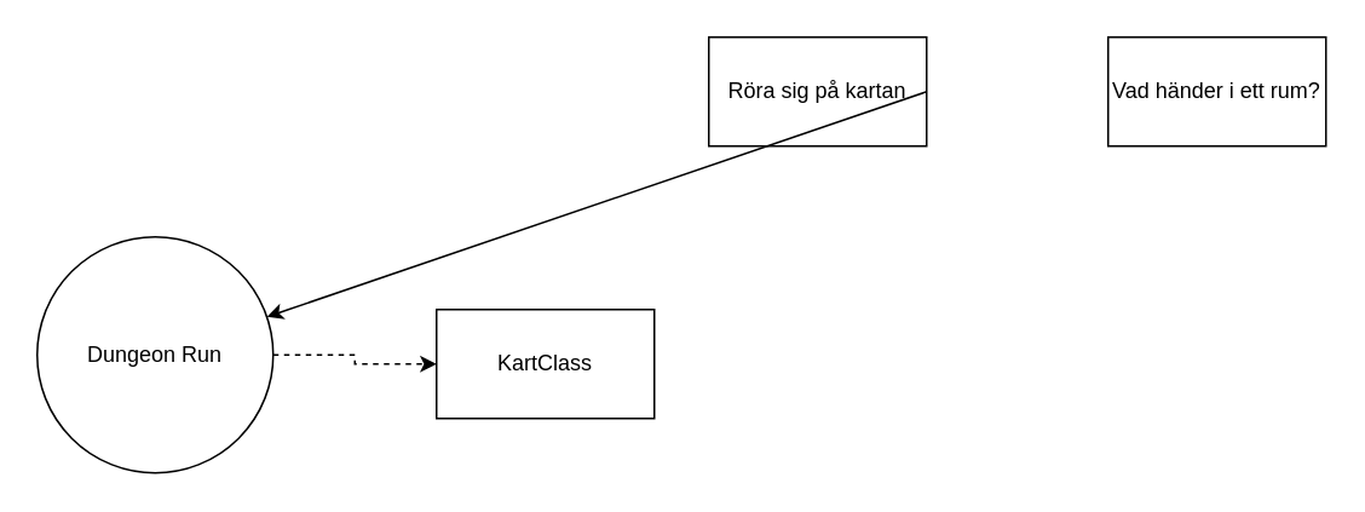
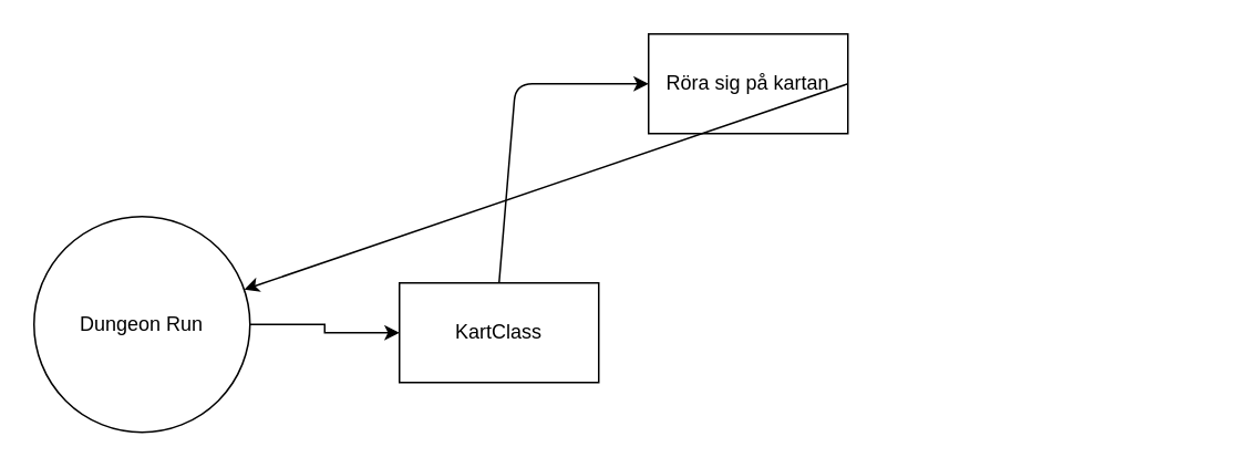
- <mxCell id="7" value="Vad händer i ett rum?" style="rounded=0;whiteSpace=wrap;html=1;" parent="1" vertex="1"><mxGeometry x="610" y="20" width="120" height="60" as="geometry" /></mxCell>
+ <mxCell id="6" value="" style="endArrow=classic;html=1;exitX=0.5;exitY=0;exitDx=0;exitDy=0;entryX=0;entryY=0.5;entryDx=0;entryDy=0;" parent="1" source="4" target="5" edge="1"><mxGeometry width="50" height="50" relative="1" as="geometry"><mxPoint x="130" y="300" as="sourcePoint" /><mxPoint x="300" y="280" as="targetPoint" /><Array as="points"><mxPoint x="310" y="50" /></Array></mxGeometry></mxCell>
- <mxCell id="2" style="edgeStyle=orthogonalEdgeStyle;rounded=0;orthogonalLoop=1;jettySize=auto;html=1;exitX=1;exitY=0.5;exitDx=0;exitDy=0;dashed=1;" parent="1" source="3" target="4" edge="1"><mxGeometry relative="1" as="geometry" /></mxCell>
+ <mxCell id="2" style="edgeStyle=orthogonalEdgeStyle;rounded=0;orthogonalLoop=1;jettySize=auto;html=1;exitX=1;exitY=0.5;exitDx=0;exitDy=0;" parent="1" source="3" target="4" edge="1"><mxGeometry relative="1" as="geometry" /></mxCell>
